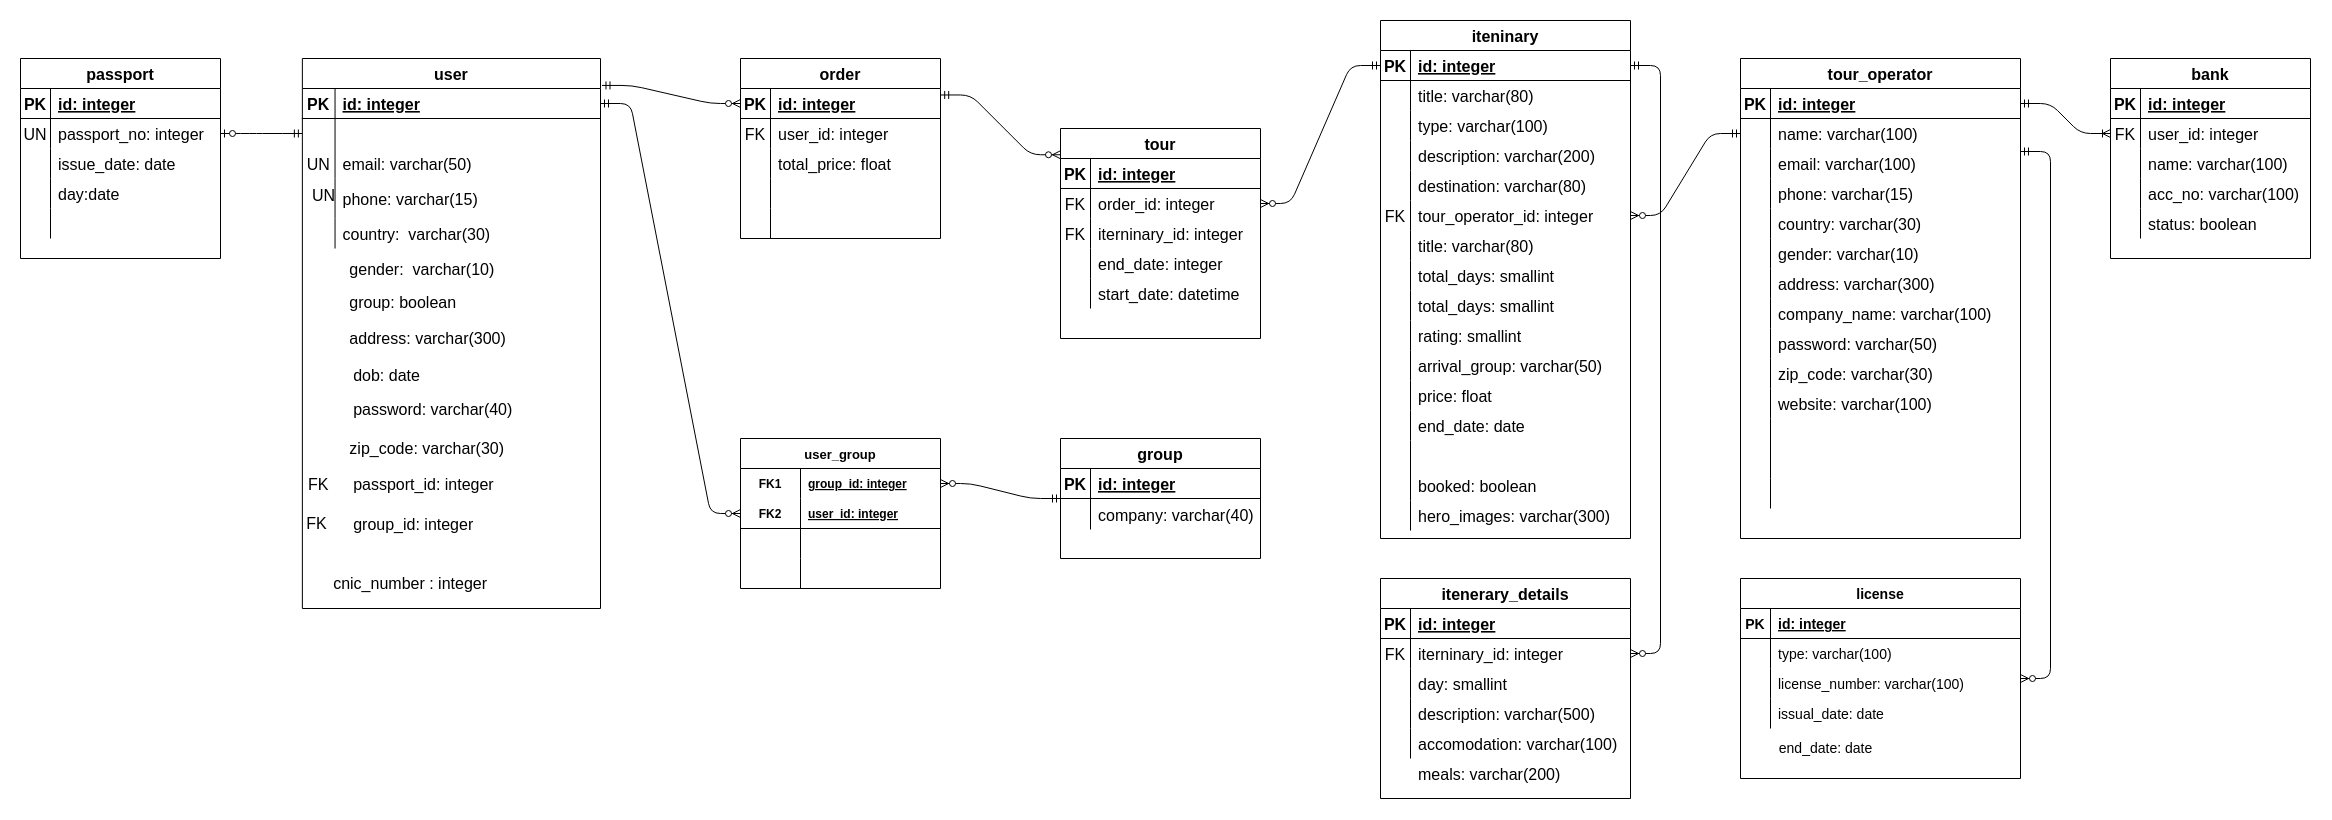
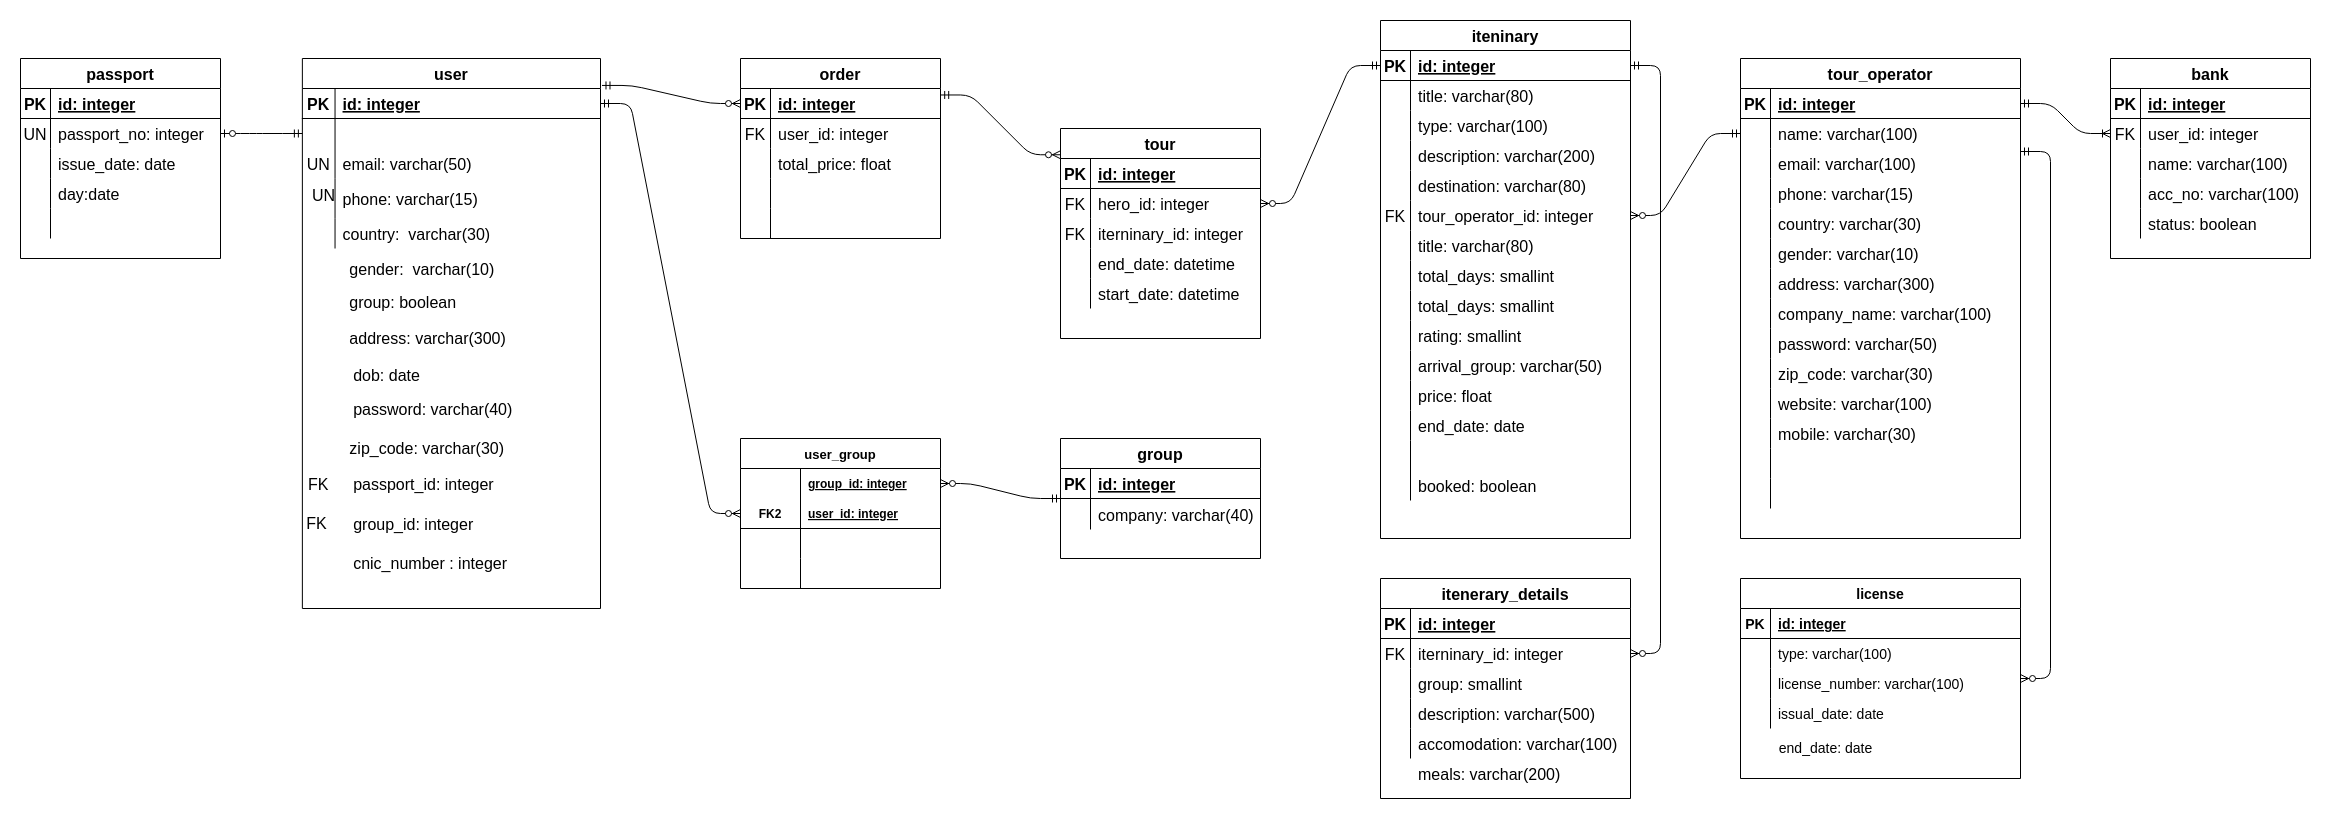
- <mxCell id="81" value="order_id: integer" style="shape=partialRectangle;connectable=0;fillColor=none;top=0;left=0;bottom=0;right=0;align=left;spacingLeft=6;overflow=hidden;fontSize=16;" parent="79" vertex="1"><mxGeometry x="30" width="170" height="30" as="geometry" /></mxCell>
+ <mxCell id="81" value="hero_id: integer" style="shape=partialRectangle;connectable=0;fillColor=none;top=0;left=0;bottom=0;right=0;align=left;spacingLeft=6;overflow=hidden;fontSize=16;" parent="79" vertex="1"><mxGeometry x="30" width="170" height="30" as="geometry" /></mxCell>
- <mxCell id="87" value="end_date: integer" style="shape=partialRectangle;connectable=0;fillColor=none;top=0;left=0;bottom=0;right=0;align=left;spacingLeft=6;overflow=hidden;fontSize=16;" parent="85" vertex="1"><mxGeometry x="30" width="170" height="30" as="geometry" /></mxCell>
+ <mxCell id="87" value="end_date: datetime" style="shape=partialRectangle;connectable=0;fillColor=none;top=0;left=0;bottom=0;right=0;align=left;spacingLeft=6;overflow=hidden;fontSize=16;" parent="85" vertex="1"><mxGeometry x="30" width="170" height="30" as="geometry" /></mxCell>
+ <mxCell id="242" value="mobile: varchar(30)" style="shape=partialRectangle;connectable=0;fillColor=none;top=0;left=0;bottom=0;right=0;align=left;spacingLeft=6;overflow=hidden;fontSize=16;" parent="240" vertex="1"><mxGeometry x="30" width="250" height="30" as="geometry" /></mxCell>
- <mxCell id="142" value="FK1" style="shape=partialRectangle;connectable=0;fillColor=none;top=0;left=0;bottom=0;right=0;fontStyle=1;overflow=hidden;" parent="141" vertex="1"><mxGeometry width="60" height="30" as="geometry" /></mxCell>
- <mxCell id="65" value="hero_images: varchar(300)" style="shape=partialRectangle;connectable=0;fillColor=none;top=0;left=0;bottom=0;right=0;align=left;spacingLeft=6;overflow=hidden;fontSize=16;" parent="63" vertex="1"><mxGeometry x="30" width="220" height="30" as="geometry" /></mxCell>
- <mxCell id="112" value="cnic_number : integer" style="shape=partialRectangle;connectable=0;fillColor=none;top=0;left=0;bottom=0;right=0;align=left;spacingLeft=6;overflow=hidden;fontSize=16;" parent="94" vertex="1"><mxGeometry x="3.311" y="504.551" width="219.578" height="39.545" as="geometry" /></mxCell>
+ <mxCell id="112" value="cnic_number : integer" style="shape=partialRectangle;connectable=0;fillColor=none;top=0;left=0;bottom=0;right=0;align=left;spacingLeft=6;overflow=hidden;fontSize=16;" parent="94" vertex="1"><mxGeometry x="23.311" y="484.551" width="219.578" height="39.545" as="geometry" /></mxCell>
- <mxCell id="181" value="day: smallint" style="shape=partialRectangle;connectable=0;fillColor=none;top=0;left=0;bottom=0;right=0;align=left;spacingLeft=6;overflow=hidden;fontSize=16;" parent="179" vertex="1"><mxGeometry x="30" width="220" height="30" as="geometry" /></mxCell>
+ <mxCell id="181" value="group: smallint" style="shape=partialRectangle;connectable=0;fillColor=none;top=0;left=0;bottom=0;right=0;align=left;spacingLeft=6;overflow=hidden;fontSize=16;" parent="179" vertex="1"><mxGeometry x="30" width="220" height="30" as="geometry" /></mxCell>
